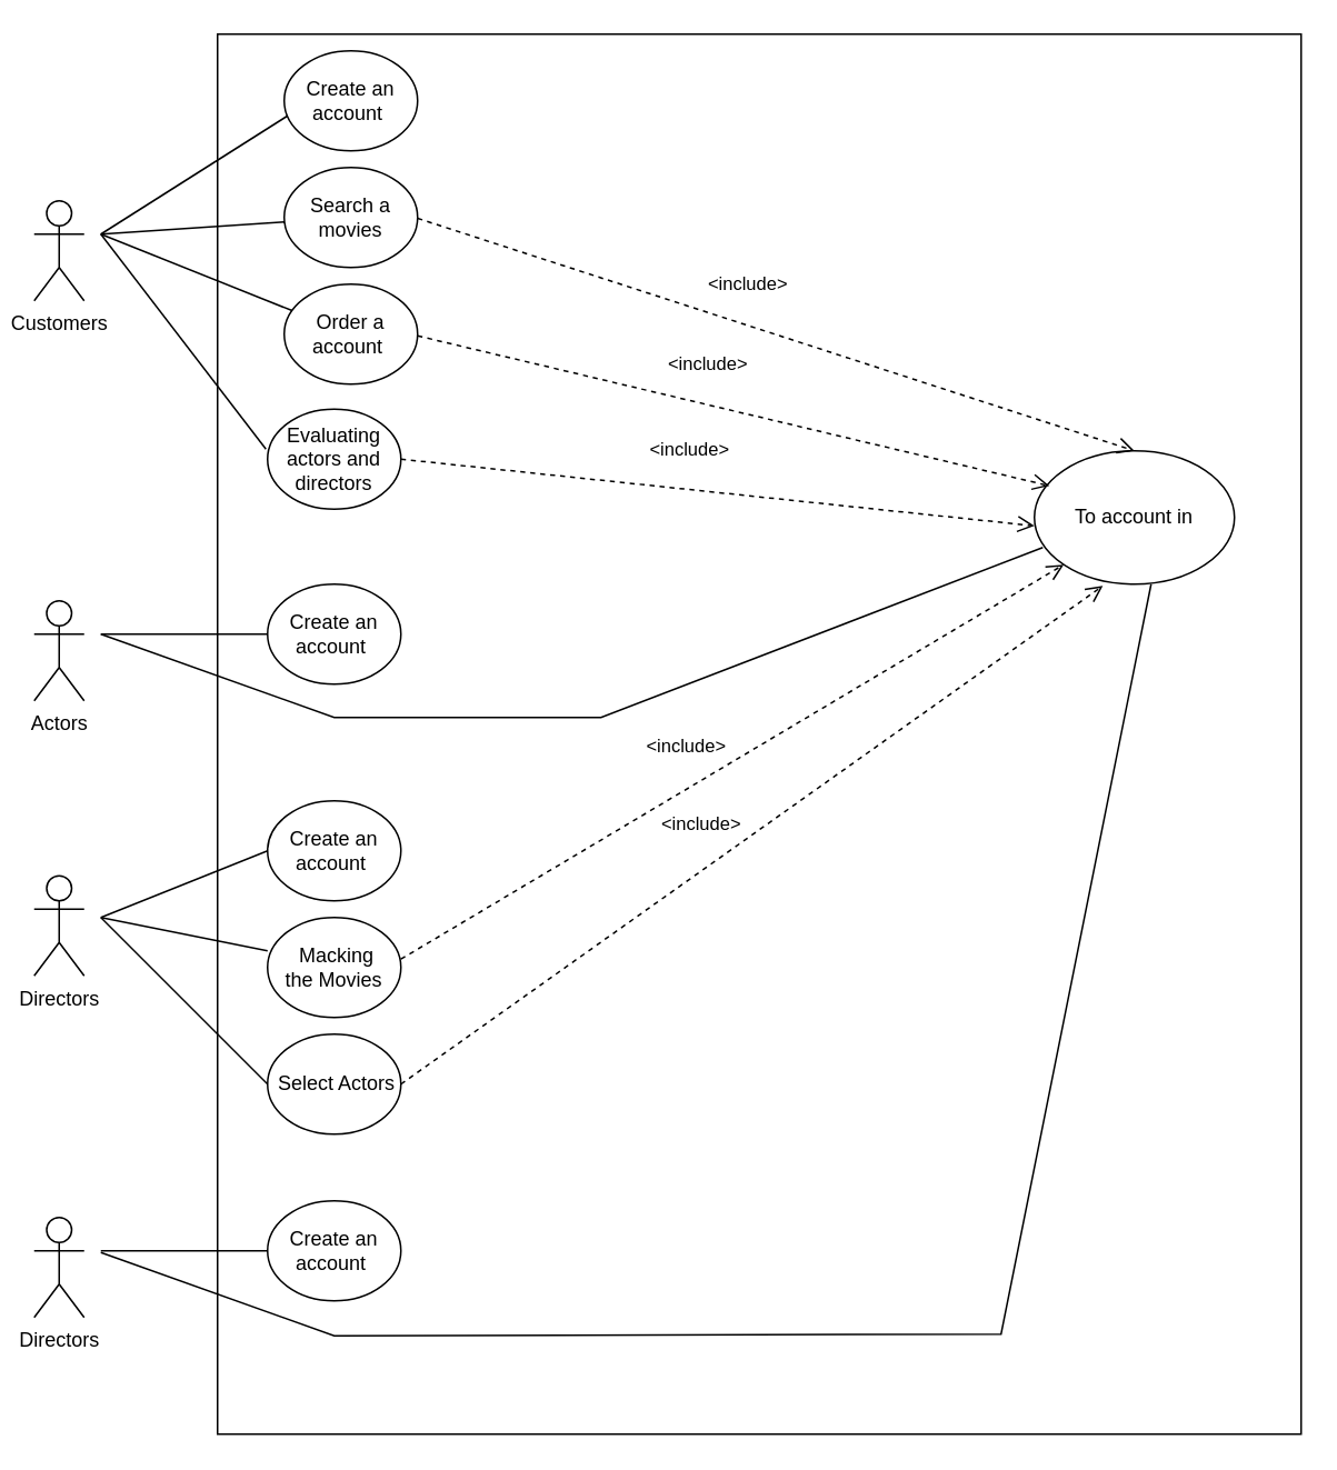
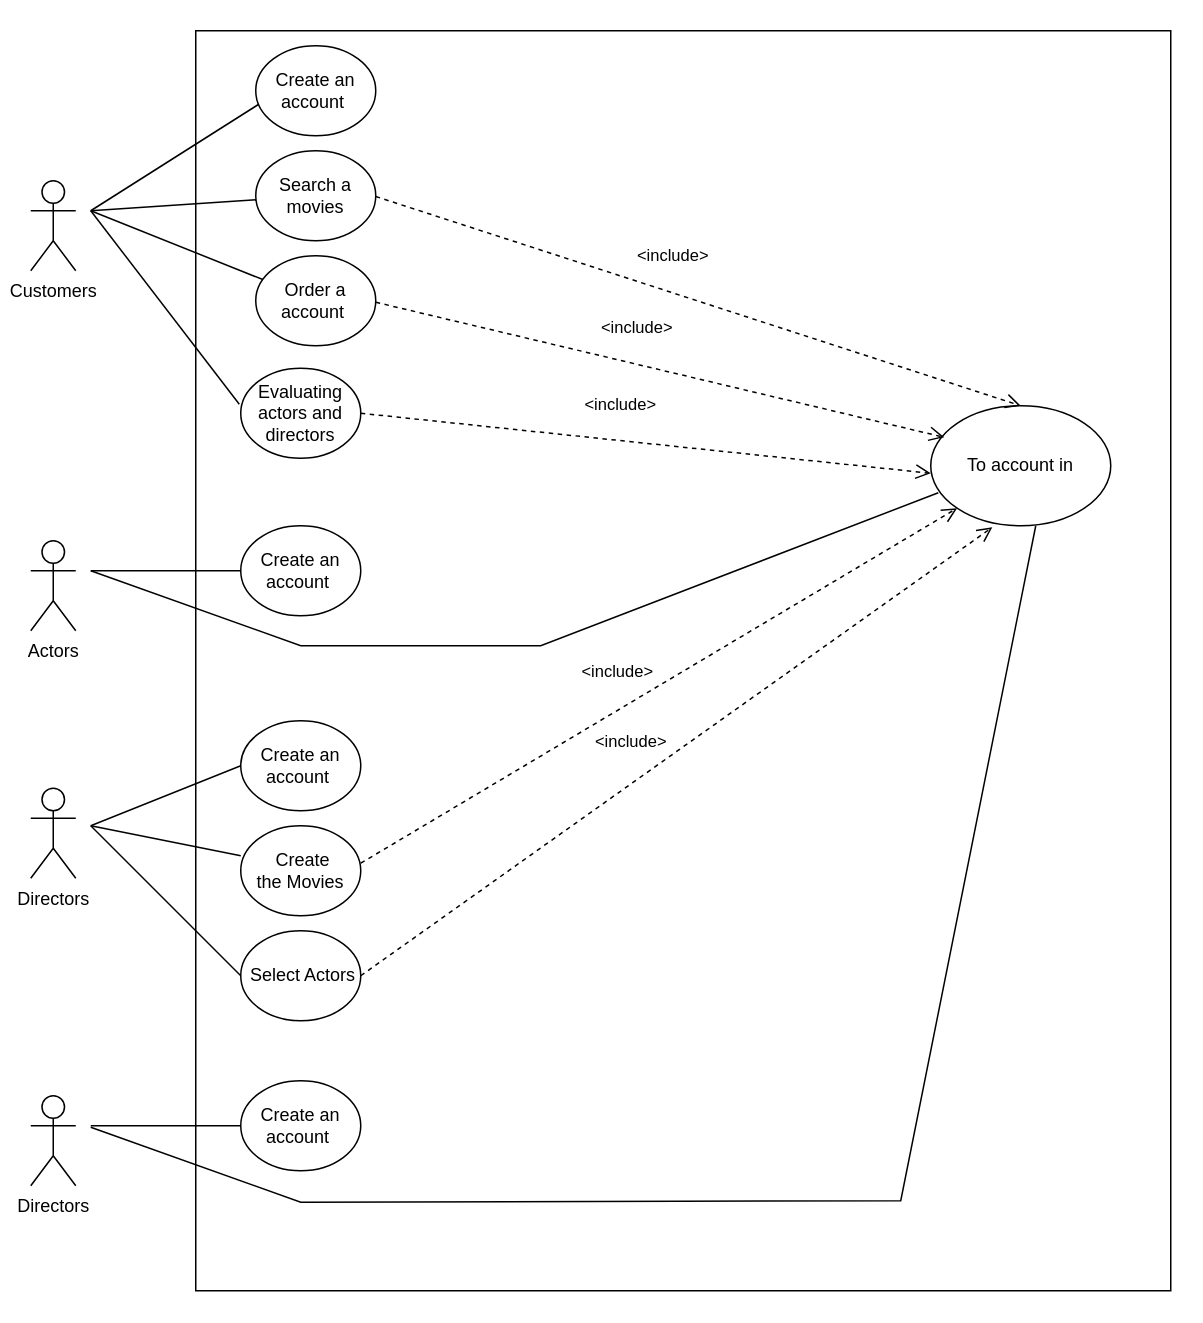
- <mxCell id="13" value="&lt;span style=&quot;text-align: left;&quot;&gt;&amp;nbsp;Macking&lt;br&gt;the Movies&lt;/span&gt;" style="ellipse;whiteSpace=wrap;html=1;" parent="1" vertex="1"><mxGeometry x="160" y="550" width="80" height="60" as="geometry" /></mxCell>
+ <mxCell id="13" value="&lt;span style=&quot;text-align: left;&quot;&gt;&amp;nbsp;Create&lt;br&gt;the Movies&lt;/span&gt;" style="ellipse;whiteSpace=wrap;html=1;" parent="1" vertex="1"><mxGeometry x="160" y="550" width="80" height="60" as="geometry" /></mxCell>
